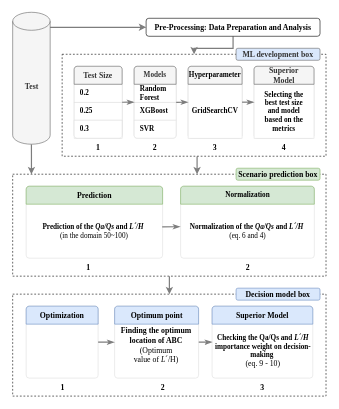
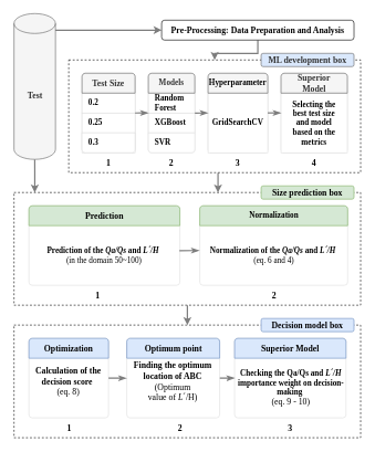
- <mxCell id="62" value="&lt;span style=&quot;color: rgb(0, 0, 0); font-family: &amp;quot;Times New Roman&amp;quot;; font-size: 13px; font-weight: 700;&quot;&gt;Scenario prediction box&lt;/span&gt;" style="rounded=1;whiteSpace=wrap;html=1;fillColor=#d5e8d4;strokeColor=#82b366;" vertex="1" parent="1"><mxGeometry x="393" y="280" width="140" height="20" as="geometry" /></mxCell>
+ <mxCell id="62" value="&lt;span style=&quot;color: rgb(0, 0, 0); font-family: &amp;quot;Times New Roman&amp;quot;; font-size: 13px; font-weight: 700;&quot;&gt;Size prediction box&lt;/span&gt;" style="rounded=1;whiteSpace=wrap;html=1;fillColor=#d5e8d4;strokeColor=#82b366;" vertex="1" parent="1"><mxGeometry x="393" y="280" width="140" height="20" as="geometry" /></mxCell>
+ <mxCell id="43" value="&lt;div style=&quot;&quot;&gt;&lt;font face=&quot;Times New Roman&quot;&gt;&lt;span style=&quot;font-size: 13px;&quot;&gt;&lt;b&gt;Calculation of the decision score&amp;nbsp;&lt;/b&gt;&lt;/span&gt;&lt;/font&gt;&lt;/div&gt;&lt;div style=&quot;&quot;&gt;&lt;font face=&quot;Times New Roman&quot;&gt;&lt;span style=&quot;font-size: 13px;&quot;&gt;(eq. 8)&lt;/span&gt;&lt;/font&gt;&lt;br&gt;&lt;/div&gt;" style="text;html=1;align=center;verticalAlign=middle;whiteSpace=wrap;rounded=0;" parent="41" vertex="1"><mxGeometry x="2.759" y="50" width="113.285" height="30" as="geometry" /></mxCell>
